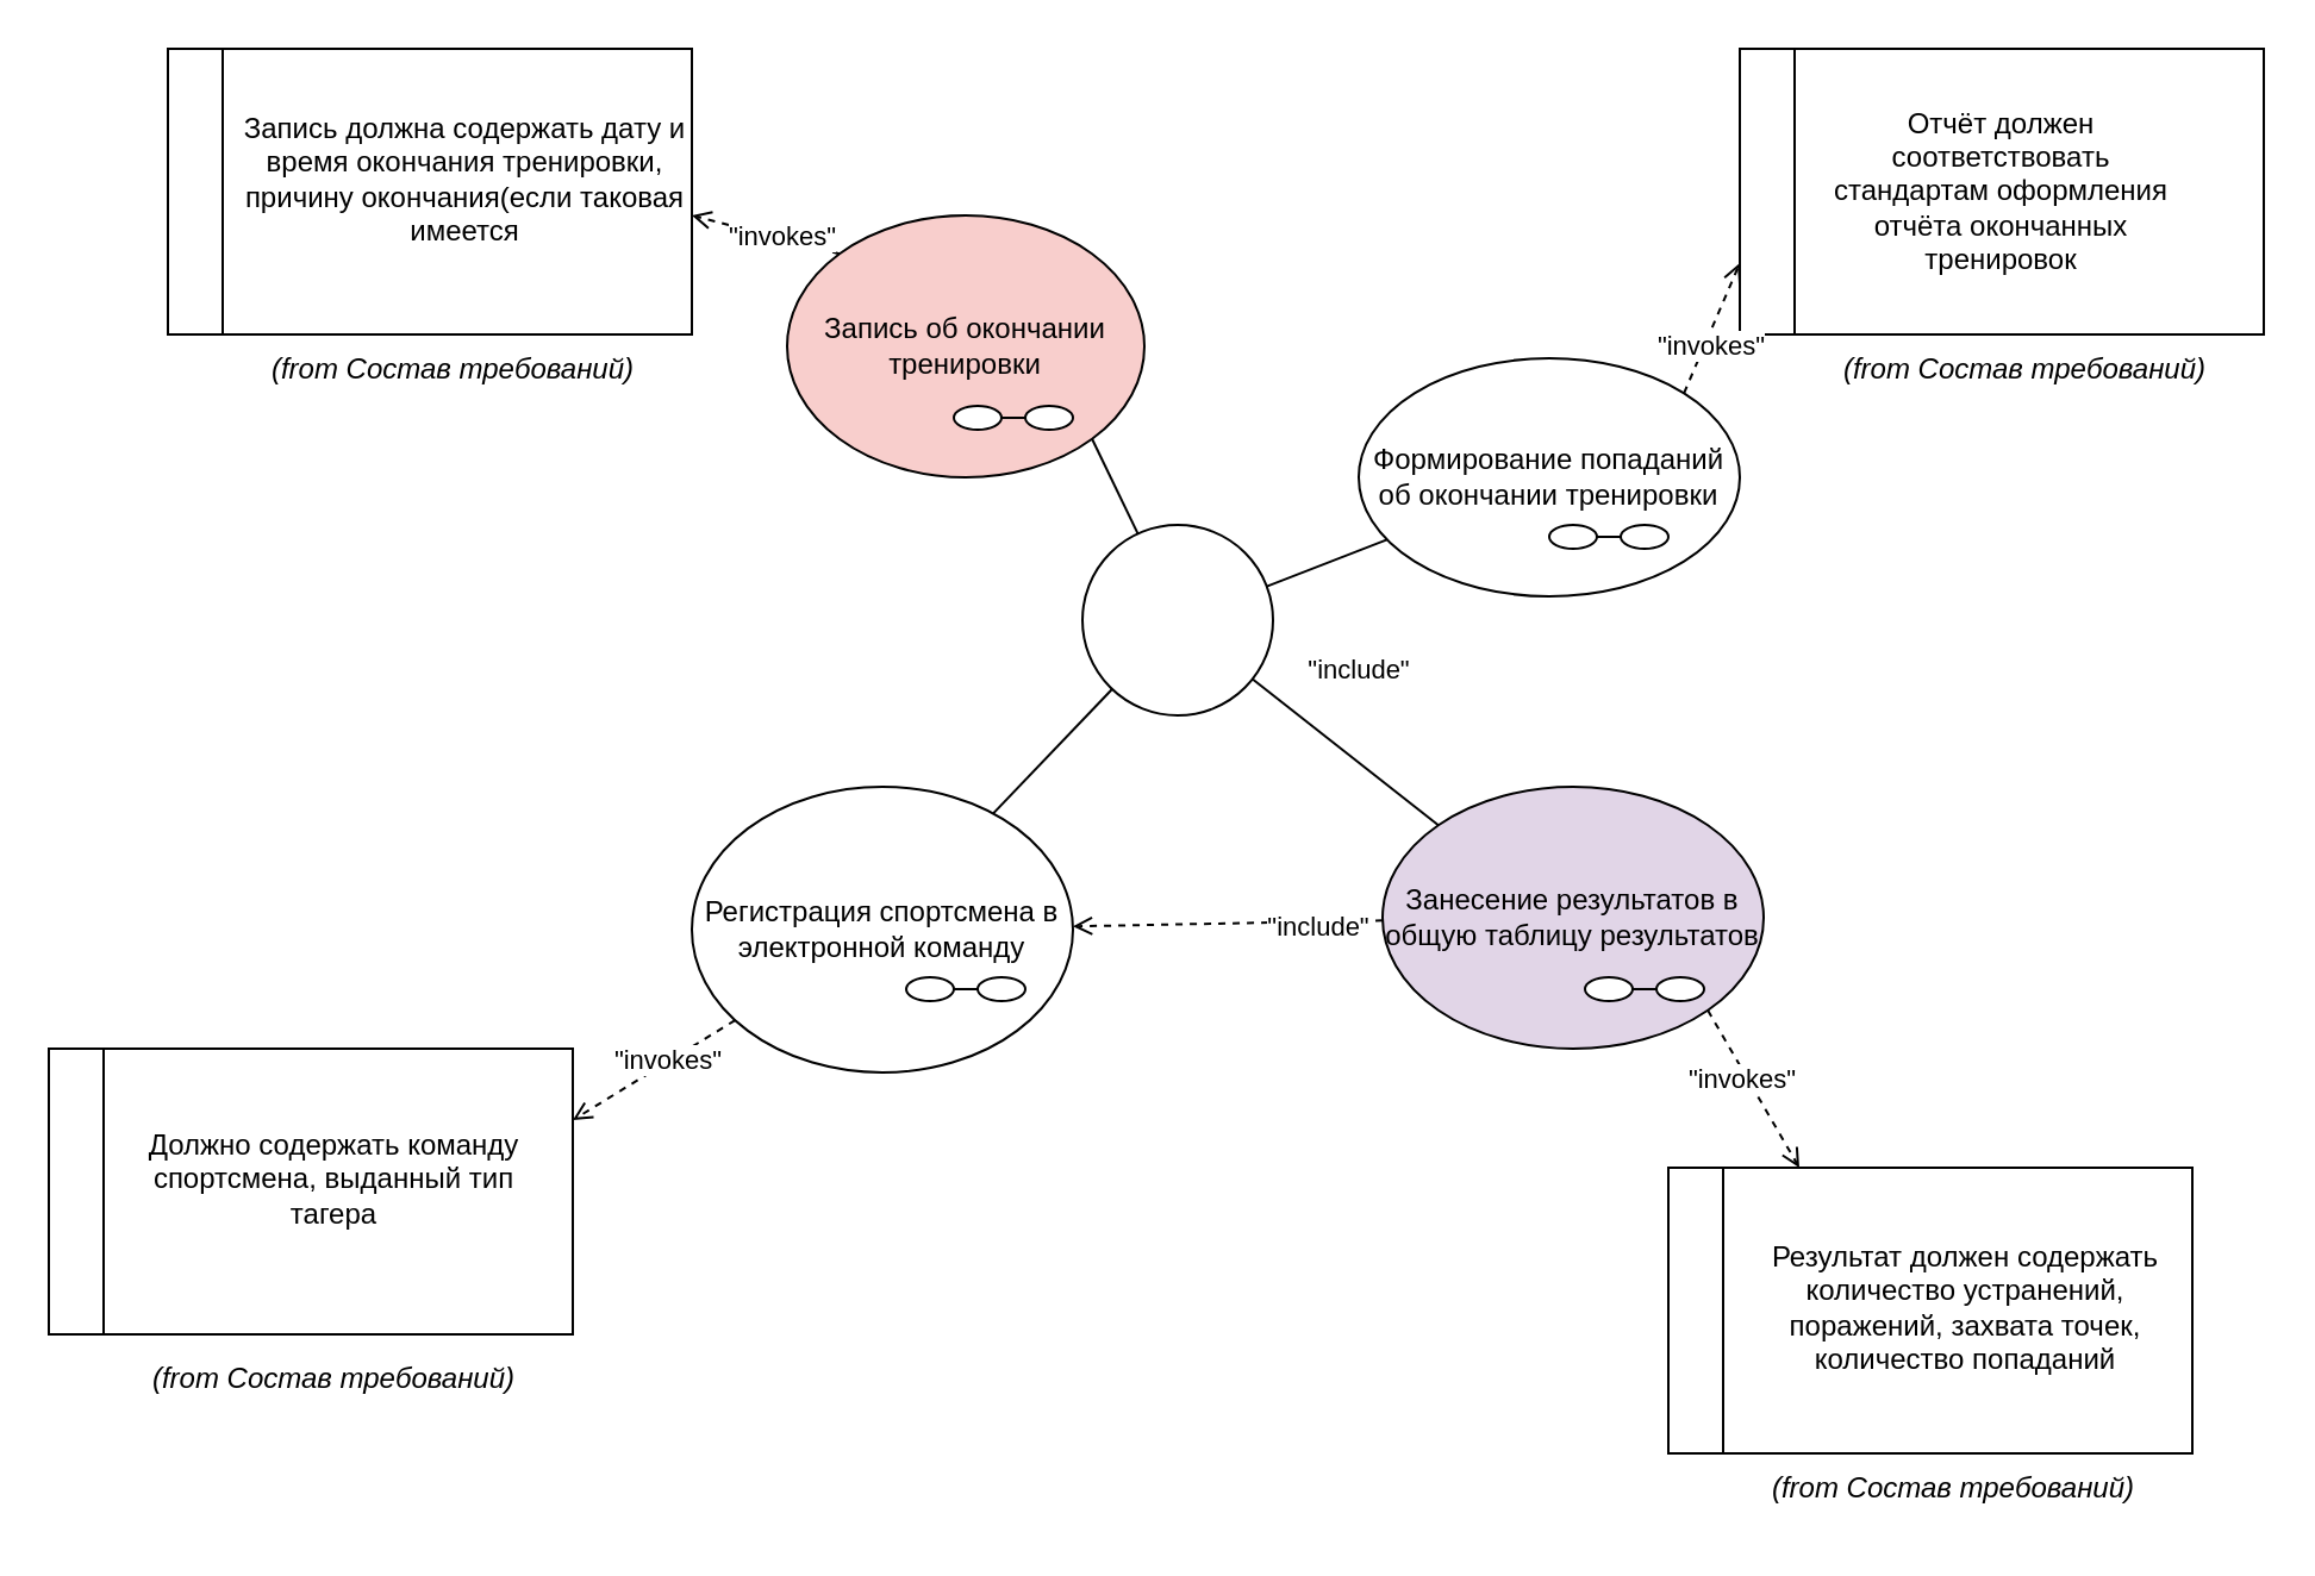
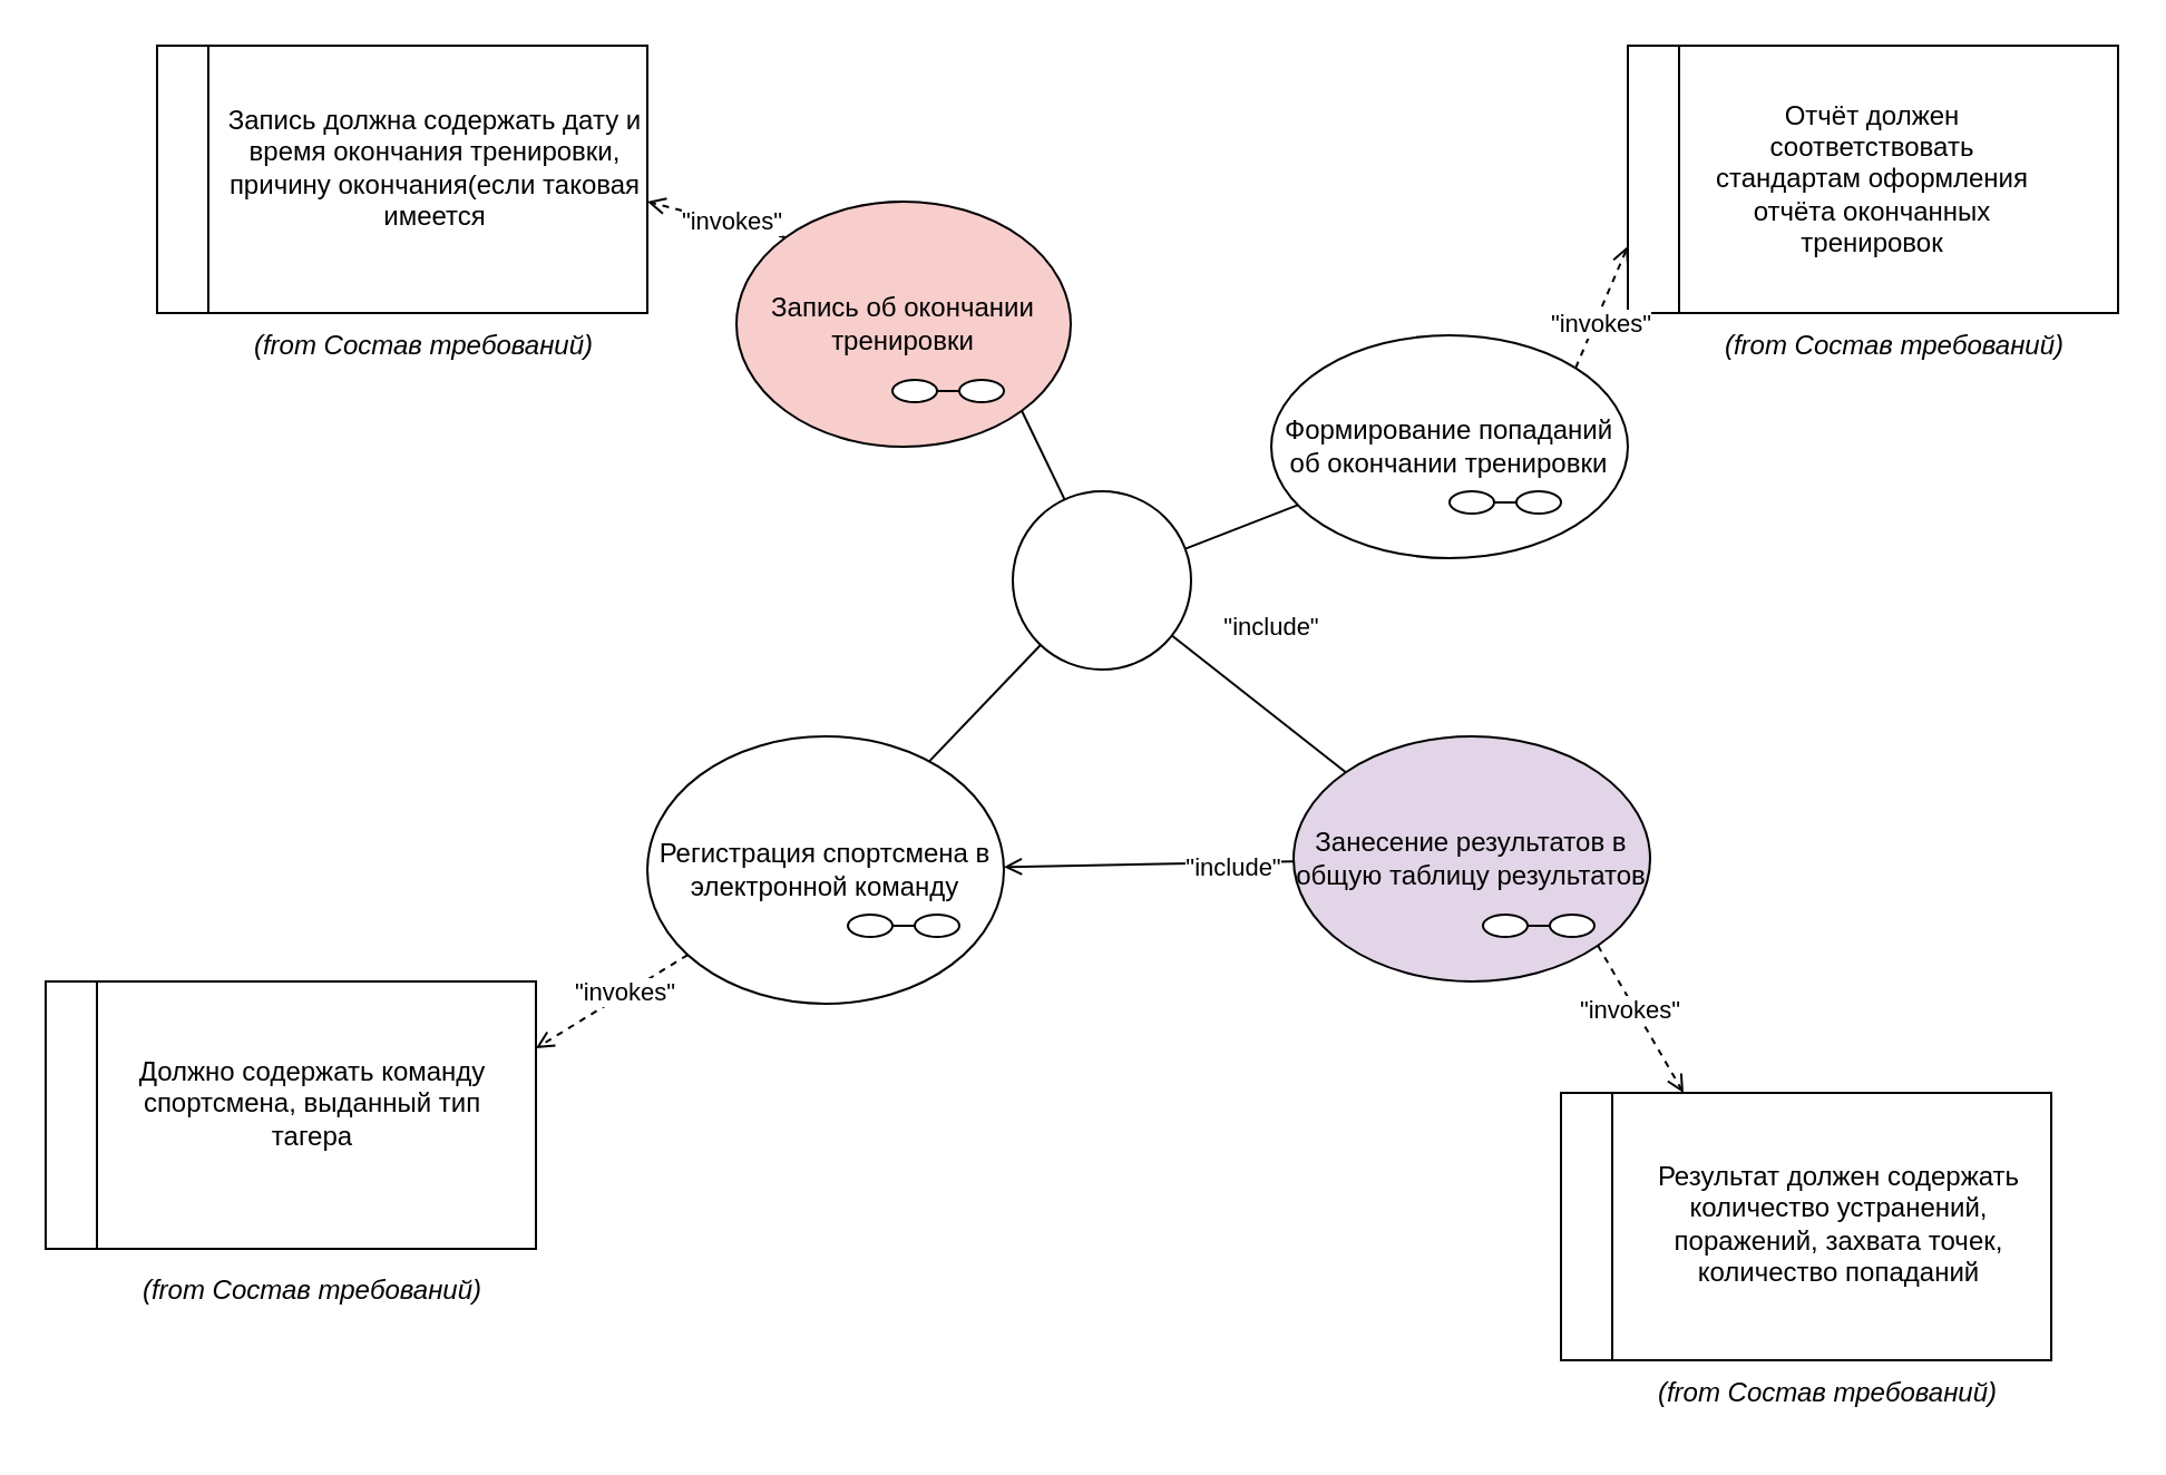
- <mxCell id="28" style="rounded=0;orthogonalLoop=1;jettySize=auto;html=1;dashed=1;endArrow=open;endFill=0;" edge="1" parent="1" source="7" target="19"><mxGeometry relative="1" as="geometry" /></mxCell>
+ <mxCell id="28" style="rounded=0;orthogonalLoop=1;jettySize=auto;html=1;dashed=0;endArrow=open;endFill=0;" edge="1" parent="1" source="7" target="19"><mxGeometry relative="1" as="geometry" /></mxCell>
